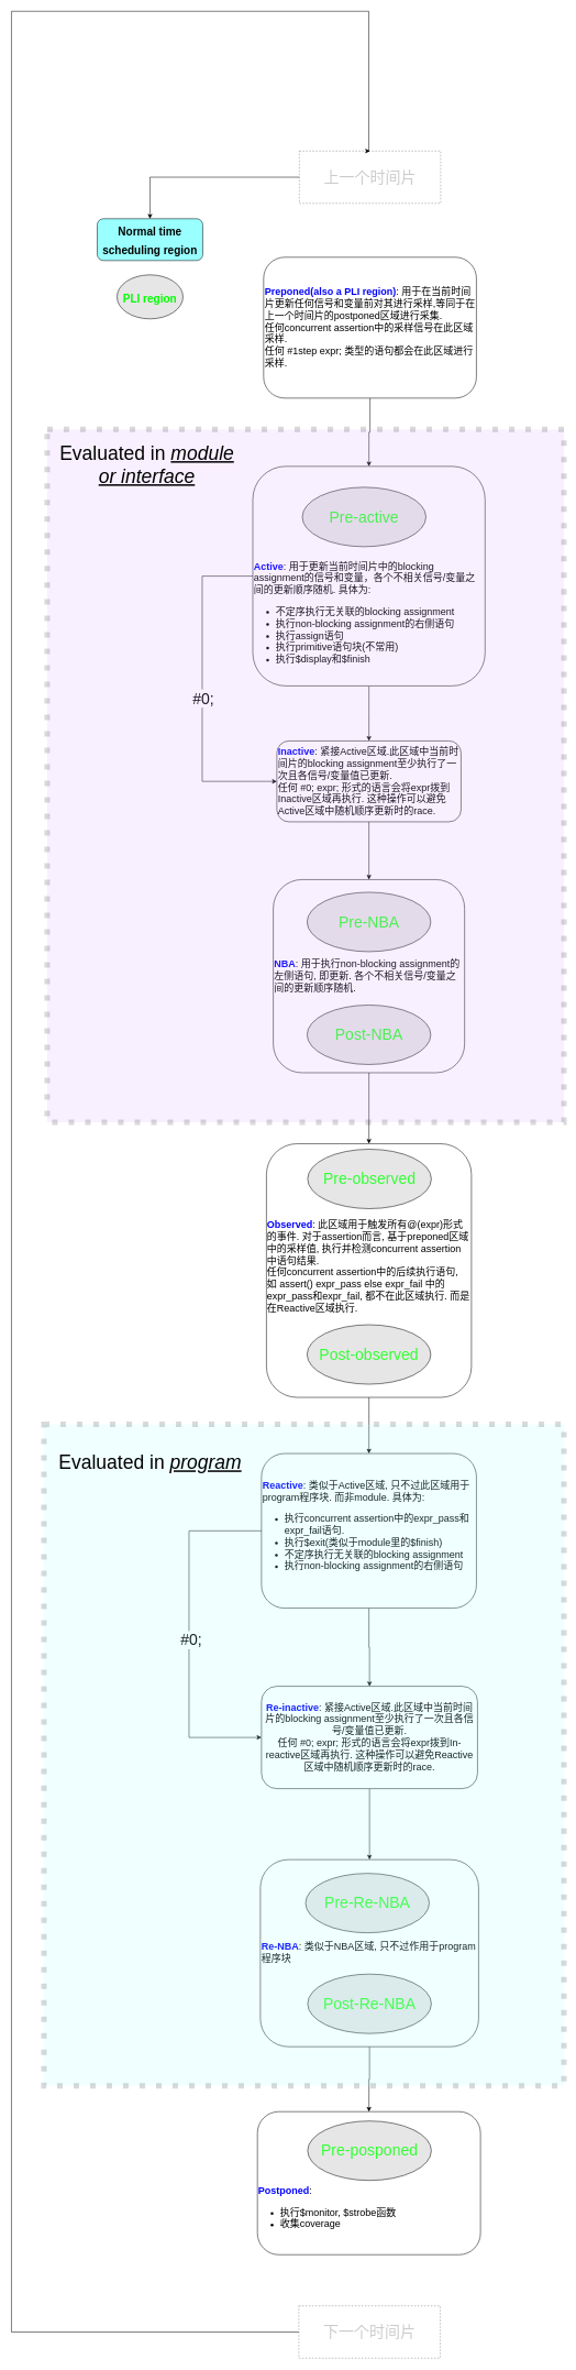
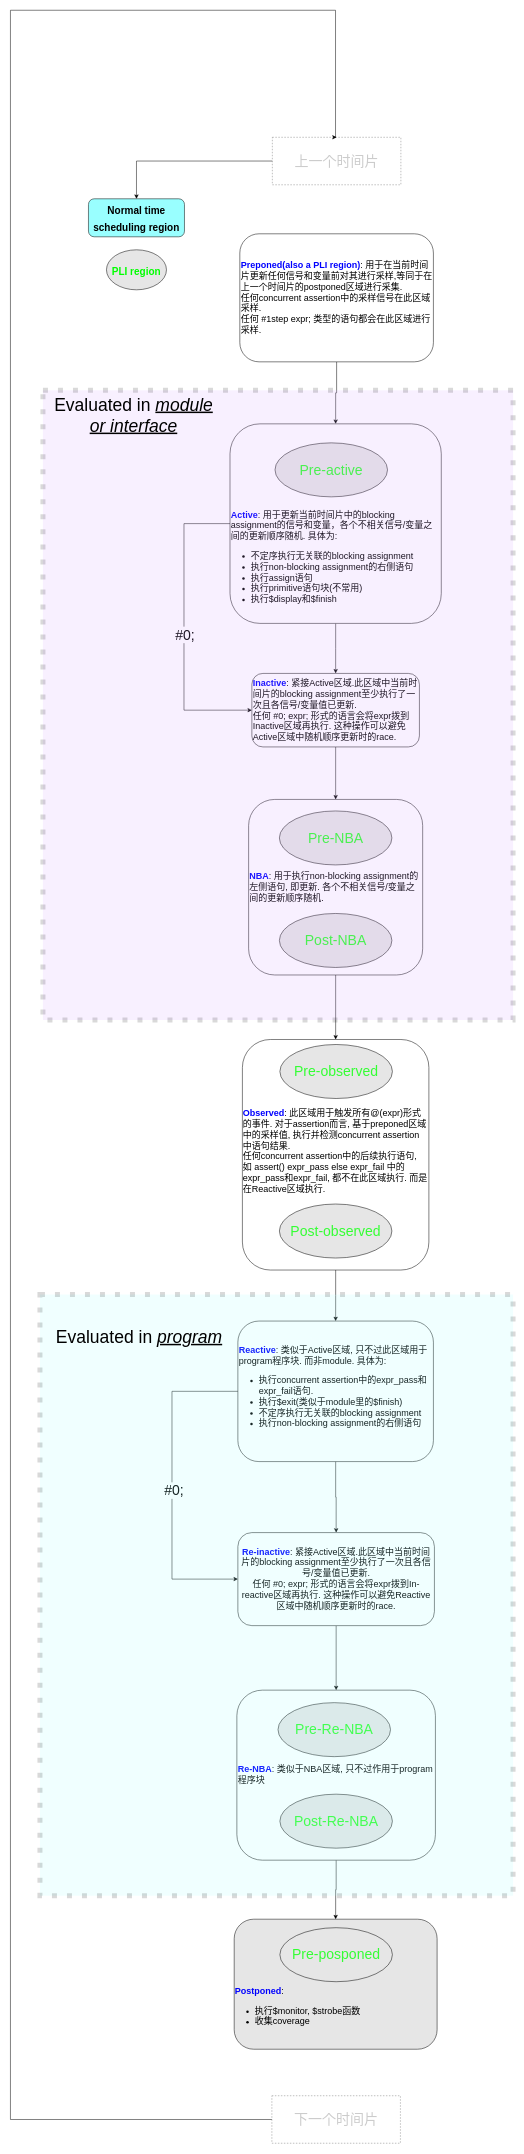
- <mxCell id="38" value="&lt;font style=&quot;font-size: 35px&quot;&gt;Evaluated in &lt;i&gt;&lt;u&gt;module&lt;br&gt;or interface&lt;br&gt;&lt;/u&gt;&lt;/i&gt;&lt;/font&gt;" style="text;html=1;strokeColor=none;fillColor=none;align=center;verticalAlign=middle;whiteSpace=wrap;rounded=0;dashed=1;dashPattern=1 2;fontSize=28;opacity=15;" vertex="1" parent="1"><mxGeometry x="91" y="801" width="351" height="86" as="geometry" /></mxCell>
+ <mxCell id="38" value="&lt;font style=&quot;font-size: 35px&quot;&gt;Evaluated in &lt;i&gt;&lt;u&gt;module&lt;br&gt;or interface&lt;br&gt;&lt;/u&gt;&lt;/i&gt;&lt;/font&gt;" style="text;html=1;strokeColor=none;fillColor=none;align=center;verticalAlign=middle;whiteSpace=wrap;rounded=0;dashed=1;dashPattern=1 2;fontSize=28;opacity=15;" vertex="1" parent="1"><mxGeometry x="91" y="786" width="351" height="86" as="geometry" /></mxCell>
- <mxCell id="40" value="&lt;font style=&quot;font-size: 35px&quot;&gt;Evaluated in &lt;i&gt;&lt;u&gt;program&lt;/u&gt;&lt;/i&gt;&lt;/font&gt;" style="text;html=1;strokeColor=none;fillColor=none;align=center;verticalAlign=middle;whiteSpace=wrap;rounded=0;dashed=1;dashPattern=1 2;fontSize=28;opacity=15;" vertex="1" parent="1"><mxGeometry x="96.5" y="2614" width="351" height="86" as="geometry" /></mxCell>
+ <mxCell id="40" value="&lt;font style=&quot;font-size: 35px&quot;&gt;Evaluated in &lt;i&gt;&lt;u&gt;program&lt;/u&gt;&lt;/i&gt;&lt;/font&gt;" style="text;html=1;strokeColor=none;fillColor=none;align=center;verticalAlign=middle;whiteSpace=wrap;rounded=0;dashed=1;dashPattern=1 2;fontSize=28;opacity=15;" vertex="1" parent="1"><mxGeometry x="101.5" y="2629" width="351" height="86" as="geometry" /></mxCell>
- <mxCell id="22" value="&lt;font style=&quot;font-size: 18px&quot;&gt;&lt;b&gt;&lt;font color=&quot;#0000ff&quot;&gt;&lt;br&gt;&lt;br&gt;&lt;br&gt;&lt;br&gt;&lt;br&gt;Postponed&lt;/font&gt;&lt;/b&gt;:&lt;br&gt;&lt;ul&gt;&lt;li&gt;&lt;font style=&quot;font-size: 18px&quot;&gt;执行$monitor, $strobe函数&lt;/font&gt;&lt;/li&gt;&lt;li&gt;&lt;font style=&quot;font-size: 18px&quot;&gt;收集coverage&lt;/font&gt;&lt;/li&gt;&lt;/ul&gt;&lt;/font&gt;" style="rounded=1;whiteSpace=wrap;html=1;align=left;" parent="1" vertex="1"><mxGeometry x="467.39" y="3837" width="405.75" height="260" as="geometry" /></mxCell>
+ <mxCell id="22" value="&lt;font style=&quot;font-size: 18px&quot;&gt;&lt;b&gt;&lt;font color=&quot;#0000ff&quot;&gt;&lt;br&gt;&lt;br&gt;&lt;br&gt;&lt;br&gt;&lt;br&gt;Postponed&lt;/font&gt;&lt;/b&gt;:&lt;br&gt;&lt;ul&gt;&lt;li&gt;&lt;font style=&quot;font-size: 18px&quot;&gt;执行$monitor, $strobe函数&lt;/font&gt;&lt;/li&gt;&lt;li&gt;&lt;font style=&quot;font-size: 18px&quot;&gt;收集coverage&lt;/font&gt;&lt;/li&gt;&lt;/ul&gt;&lt;/font&gt;" style="rounded=1;whiteSpace=wrap;html=1;align=left;fillColor=#e6e6e6;" parent="1" vertex="1"><mxGeometry x="467.39" y="3837" width="405.75" height="260" as="geometry" /></mxCell>
